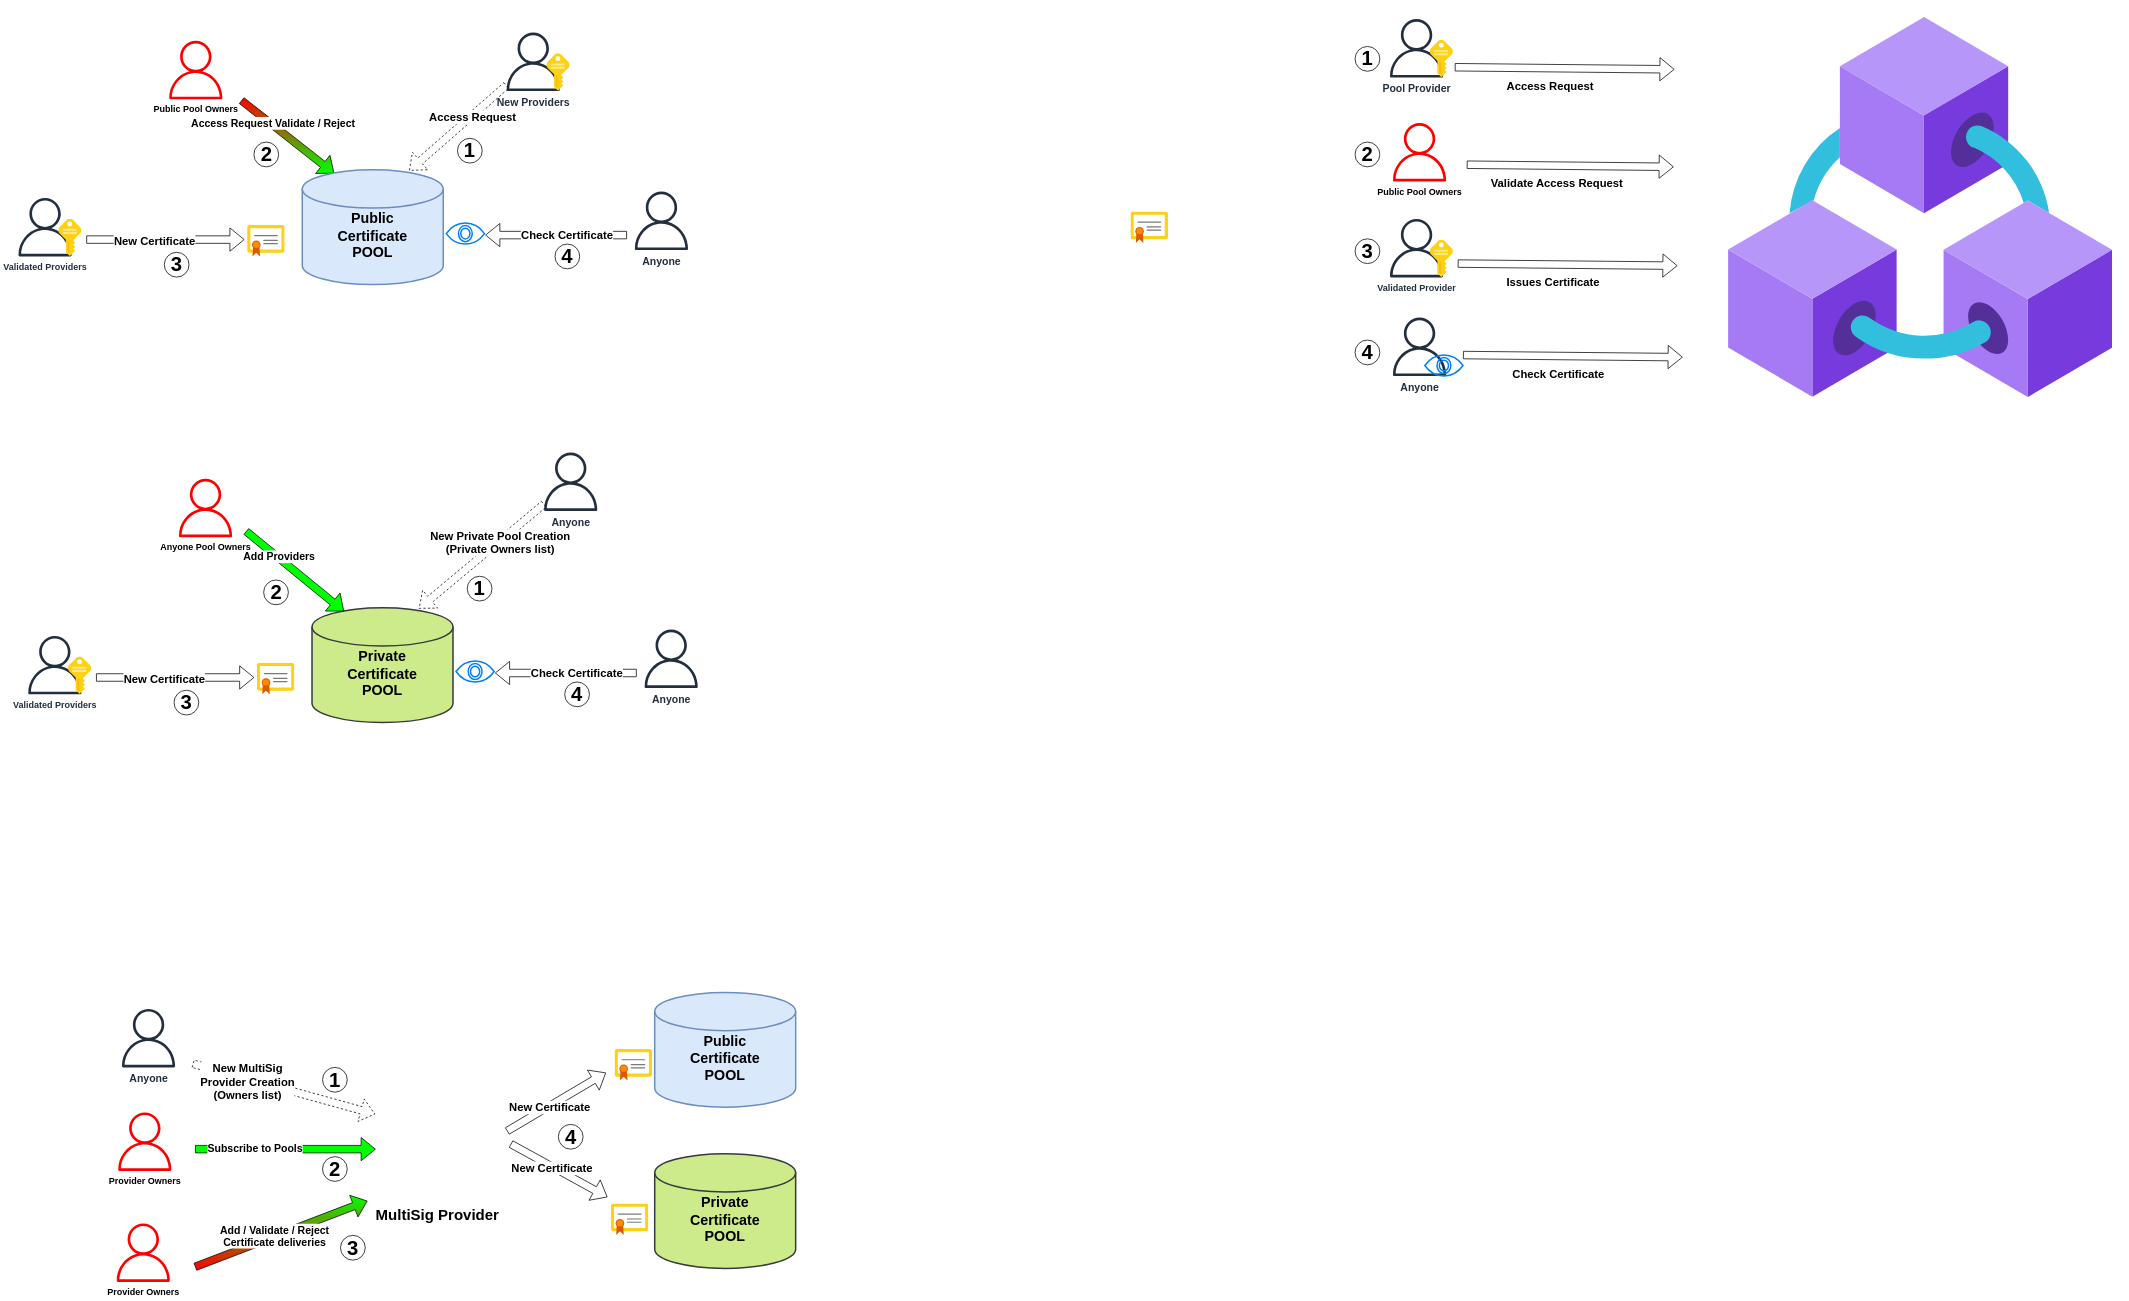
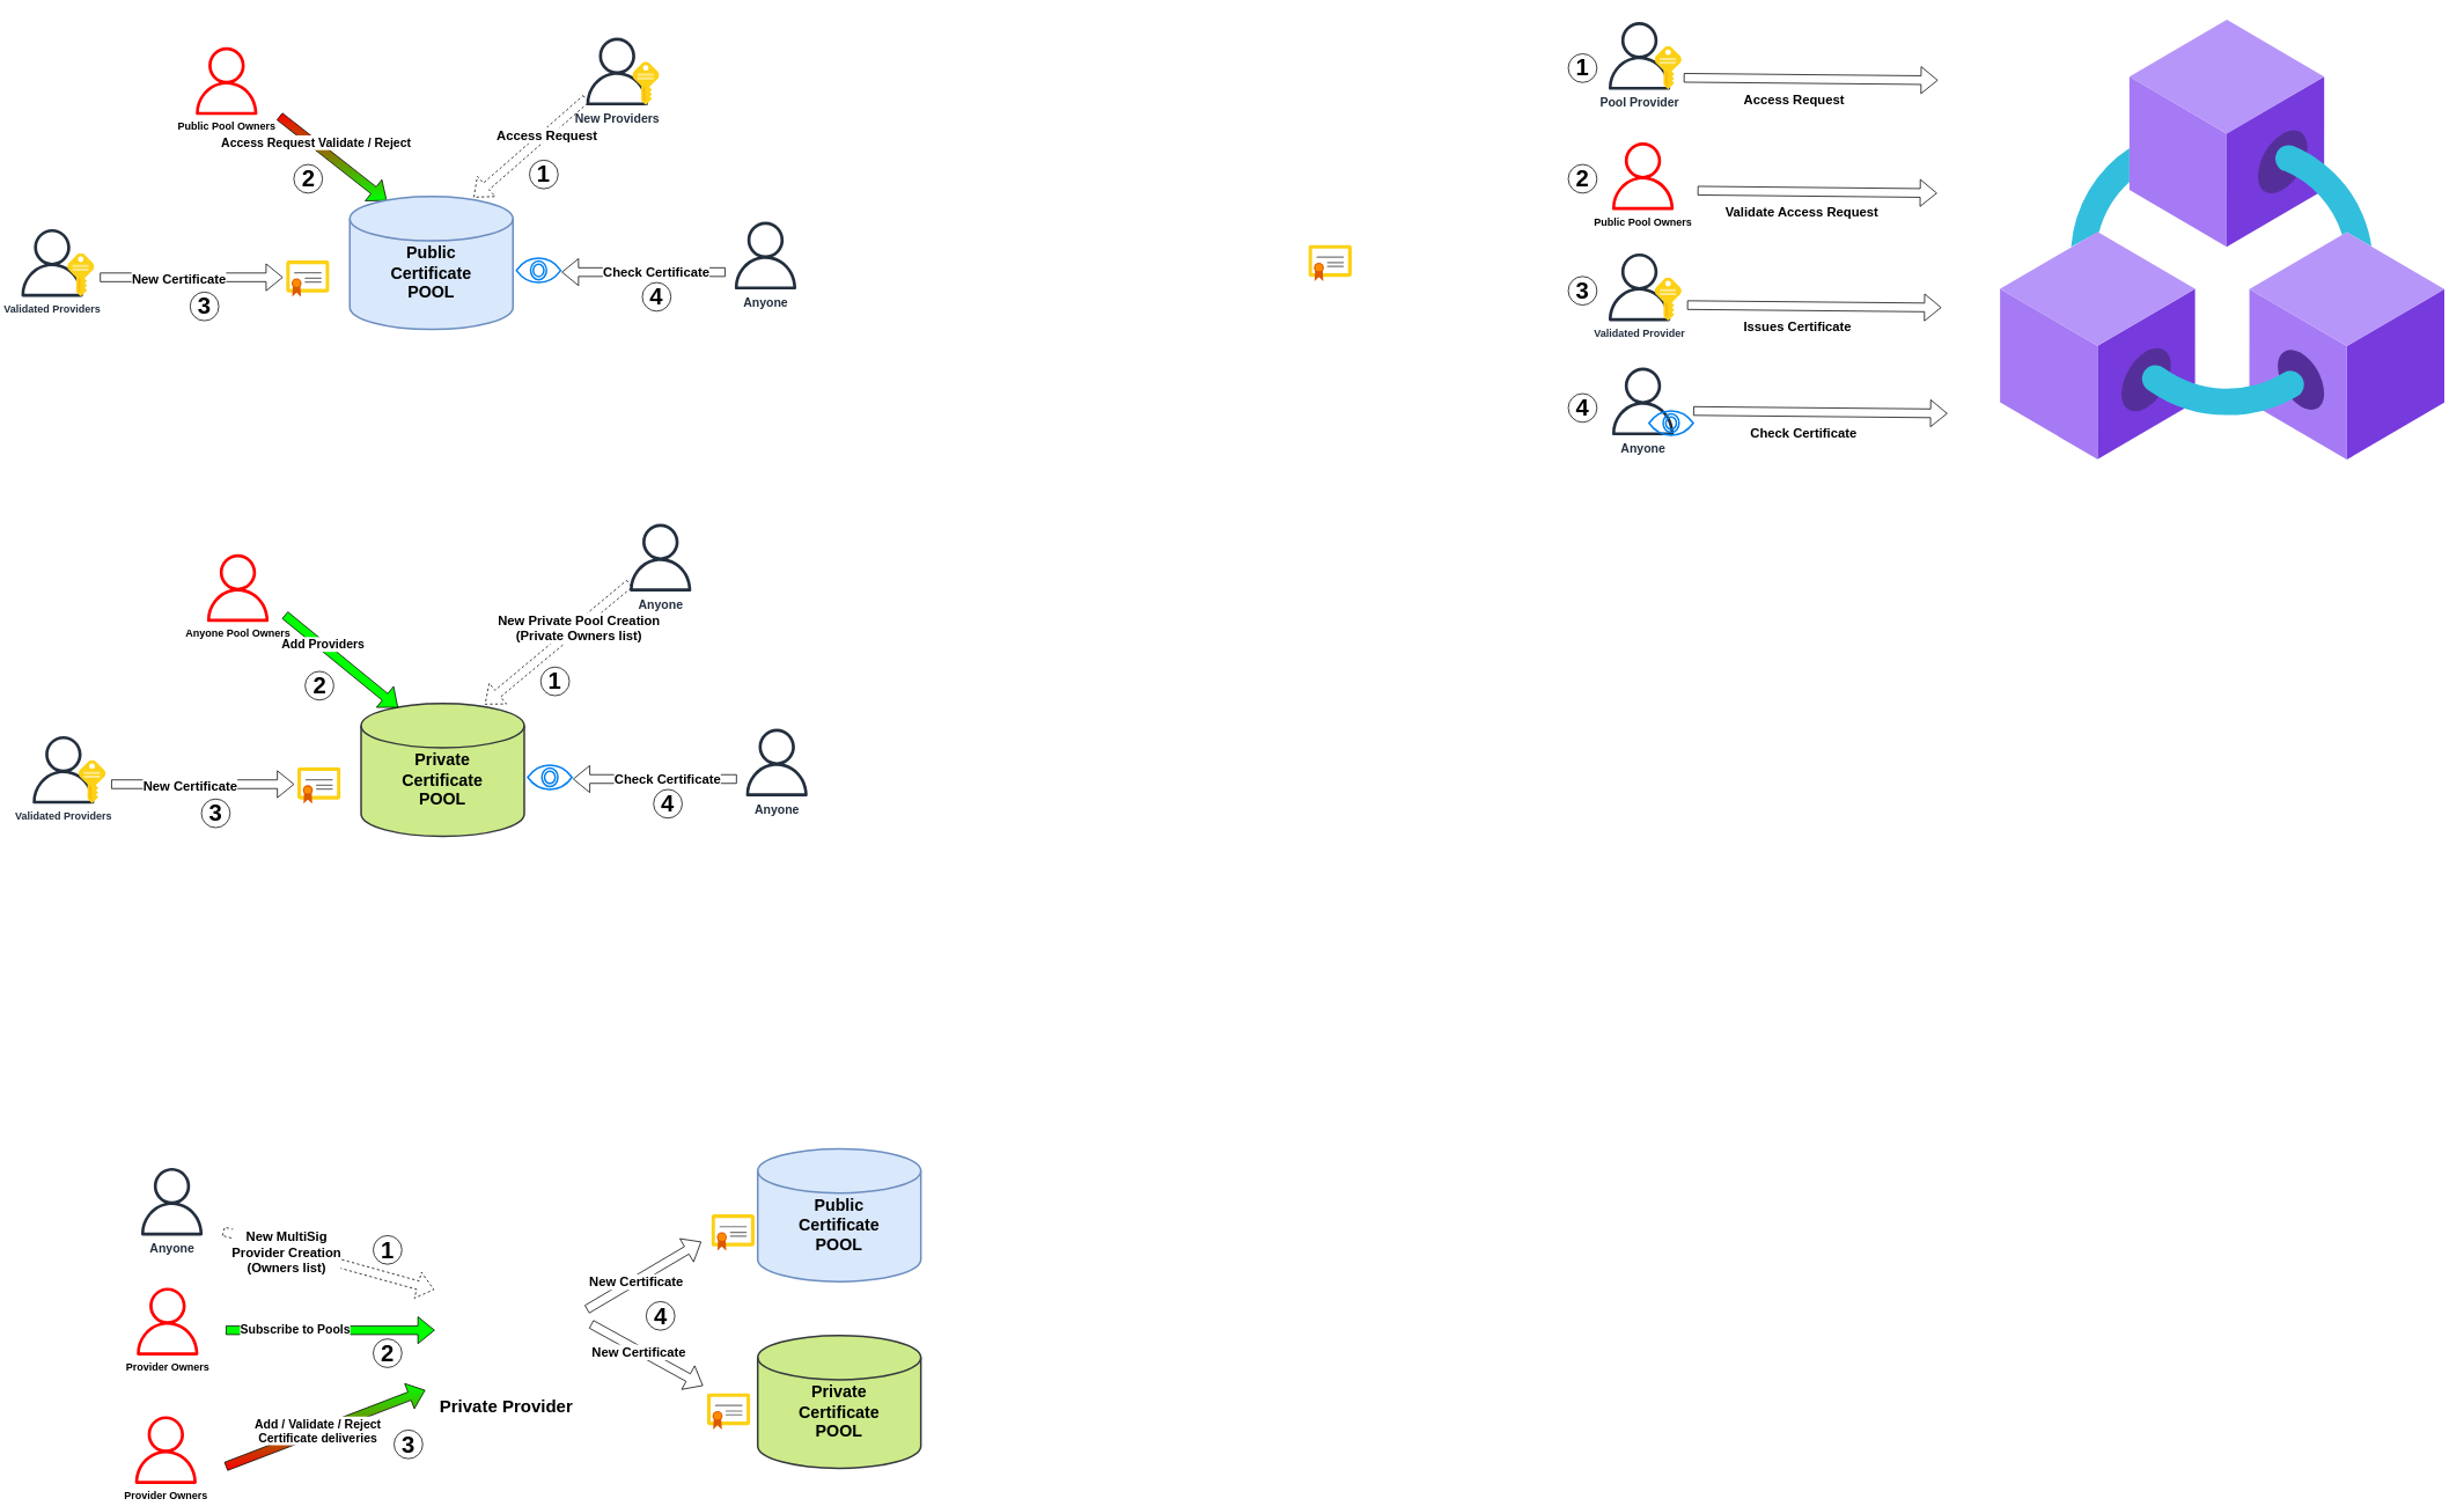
- <mxCell id="48" value="&lt;font style=&quot;font-size: 20px&quot;&gt;&lt;b&gt;MultiSig Provider&lt;/b&gt;&lt;/font&gt;" style="shape=image;html=1;verticalAlign=top;verticalLabelPosition=bottom;labelBackgroundColor=#ffffff;imageAspect=0;aspect=fixed;image=https://cdn2.iconfinder.com/data/icons/pinpoint-interface/48/files-128.png;strokeColor=#000000;fillColor=#FF0000;" vertex="1" parent="1"><mxGeometry x="489" y="1415" width="186" height="186" as="geometry" /></mxCell>
+ <mxCell id="48" value="&lt;font style=&quot;font-size: 20px&quot;&gt;&lt;b&gt;Private Provider&lt;/b&gt;&lt;/font&gt;" style="shape=image;html=1;verticalAlign=top;verticalLabelPosition=bottom;labelBackgroundColor=#ffffff;imageAspect=0;aspect=fixed;image=https://cdn2.iconfinder.com/data/icons/pinpoint-interface/48/files-128.png;strokeColor=#000000;fillColor=#FF0000;" vertex="1" parent="1"><mxGeometry x="489" y="1415" width="186" height="186" as="geometry" /></mxCell>
